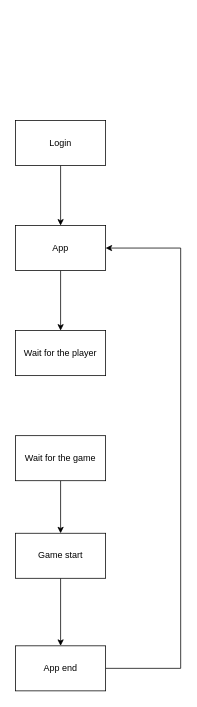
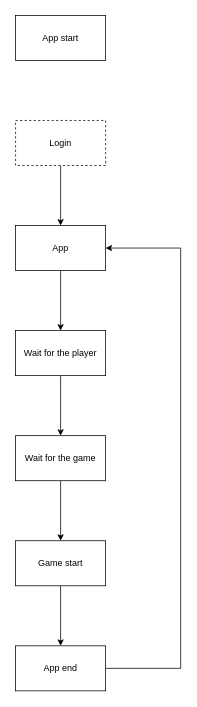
+ <mxCell id="2" value="App start" style="rounded=0;whiteSpace=wrap;html=1;" vertex="1" parent="1"><mxGeometry x="20" y="20" width="120" height="60" as="geometry" /></mxCell>
- <mxCell id="4" value="Login" style="rounded=0;whiteSpace=wrap;html=1;" vertex="1" parent="1"><mxGeometry x="20" y="160" width="120" height="60" as="geometry" /></mxCell>
+ <mxCell id="4" value="Login" style="rounded=0;whiteSpace=wrap;html=1;dashed=1;" vertex="1" parent="1"><mxGeometry x="20" y="160" width="120" height="60" as="geometry" /></mxCell>
+ <mxCell id="7" value="" style="edgeStyle=orthogonalEdgeStyle;rounded=0;orthogonalLoop=1;jettySize=auto;html=1;" edge="1" parent="1" source="8" target="10"><mxGeometry relative="1" as="geometry" /></mxCell>
- <mxCell id="12" value="Game start" style="rounded=0;whiteSpace=wrap;html=1;" vertex="1" parent="1"><mxGeometry x="20" y="710" width="120" height="60" as="geometry" /></mxCell>
+ <mxCell id="12" value="Game start" style="rounded=0;whiteSpace=wrap;html=1;" vertex="1" parent="1"><mxGeometry x="20" y="720" width="120" height="60" as="geometry" /></mxCell>
